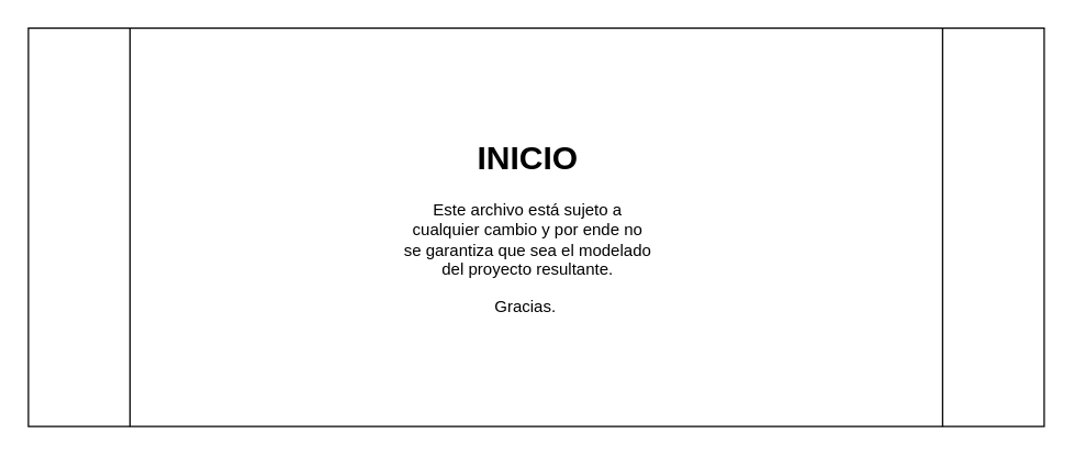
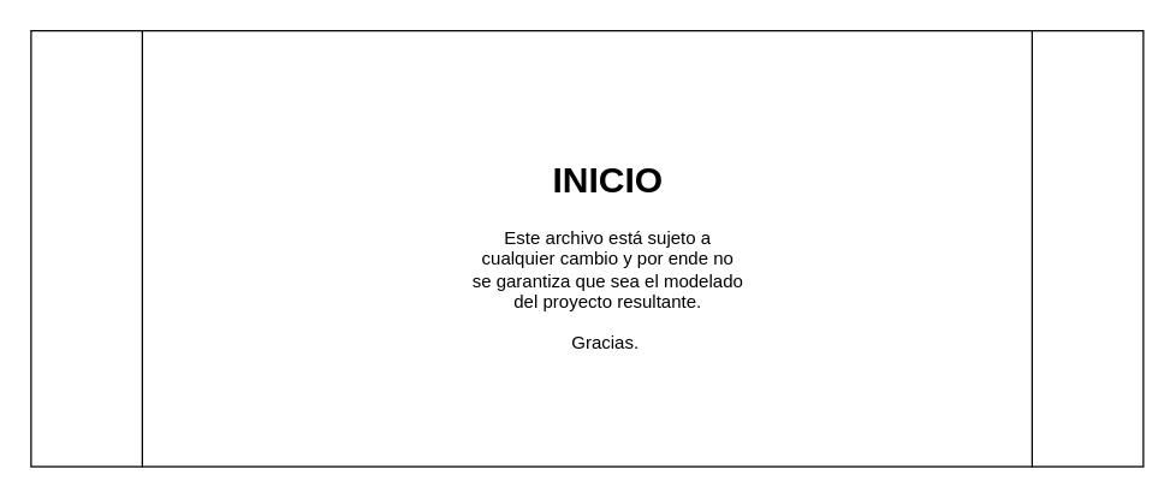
- <mxCell id="3" value="&lt;h1&gt;INICIO&lt;/h1&gt;&lt;p&gt;Este archivo está sujeto a cualquier cambio y por ende no se garantiza que sea el modelado del proyecto resultante.&lt;/p&gt;&lt;p&gt;Gracias.&amp;nbsp;&lt;/p&gt;" style="text;html=1;strokeColor=none;fillColor=none;spacing=5;spacingTop=-20;whiteSpace=wrap;overflow=hidden;rounded=0;align=center;" vertex="1" parent="1"><mxGeometry x="289" y="95" width="190" height="140" as="geometry" /></mxCell>
+ <mxCell id="3" value="&lt;h1&gt;INICIO&lt;/h1&gt;&lt;p&gt;Este archivo está sujeto a cualquier cambio y por ende no se garantiza que sea el modelado del proyecto resultante.&lt;/p&gt;&lt;p&gt;Gracias.&amp;nbsp;&lt;/p&gt;" style="text;html=1;strokeColor=none;fillColor=none;spacing=5;spacingTop=-20;whiteSpace=wrap;overflow=hidden;rounded=0;align=center;" vertex="1" parent="1"><mxGeometry x="309" y="100" width="190" height="140" as="geometry" /></mxCell>
